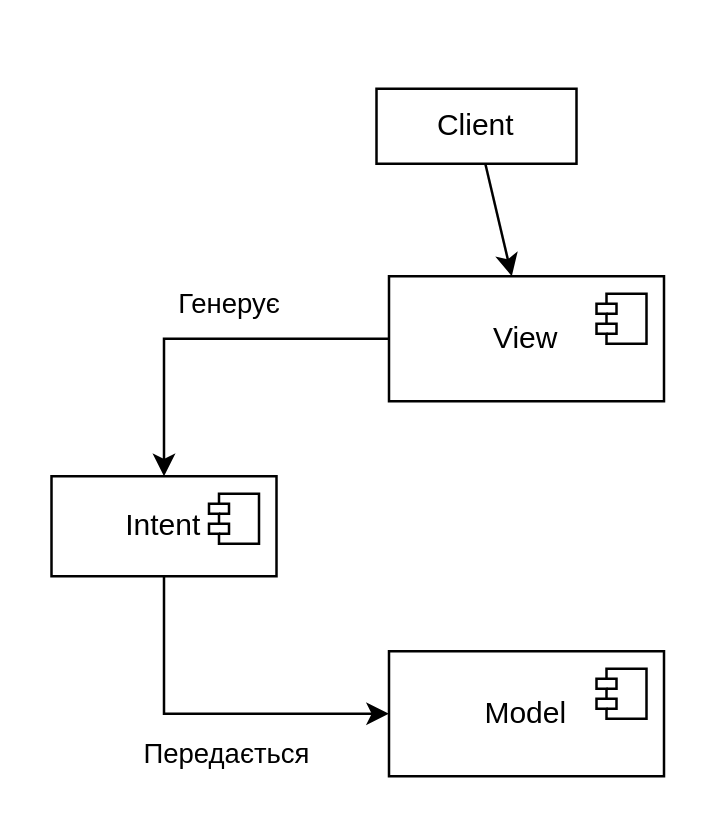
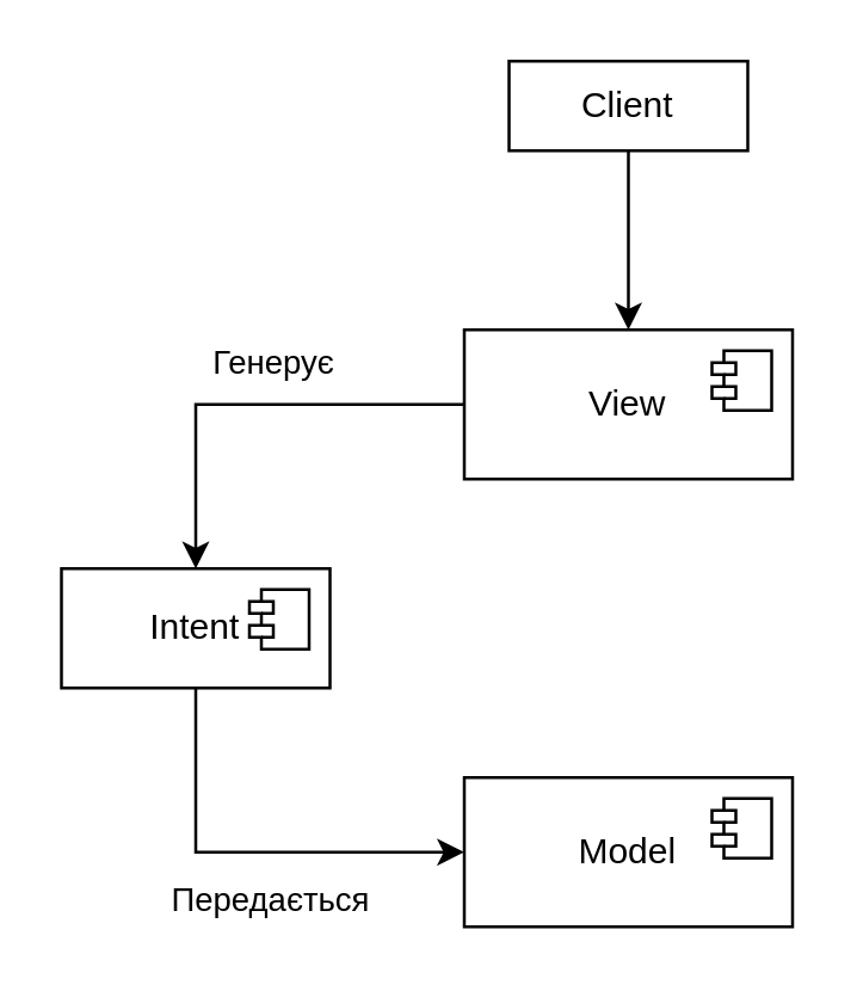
- <mxCell id="6" value="Client" style="html=1;whiteSpace=wrap;" parent="1" vertex="1"><mxGeometry x="150" y="35" width="80" height="30" as="geometry" /></mxCell>
+ <mxCell id="6" value="Client" style="html=1;whiteSpace=wrap;" parent="1" vertex="1"><mxGeometry x="170" y="20" width="80" height="30" as="geometry" /></mxCell>
